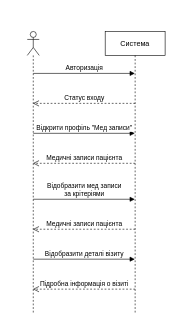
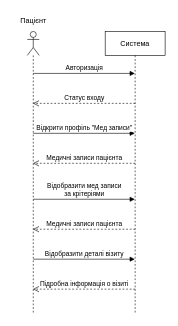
+ <mxCell id="3" value="Пацієнт" style="text;html=1;align=center;verticalAlign=middle;resizable=0;points=[];autosize=1;strokeColor=none;fillColor=none;" vertex="1" parent="1"><mxGeometry x="20" y="20" width="70" height="30" as="geometry" /></mxCell>
